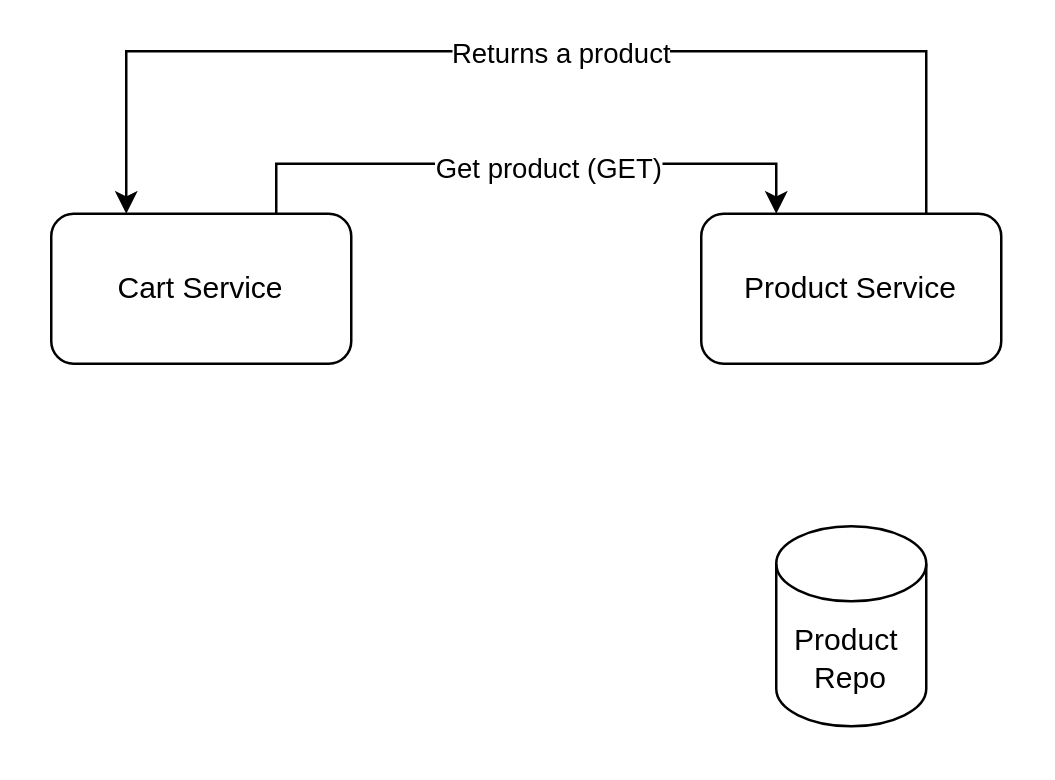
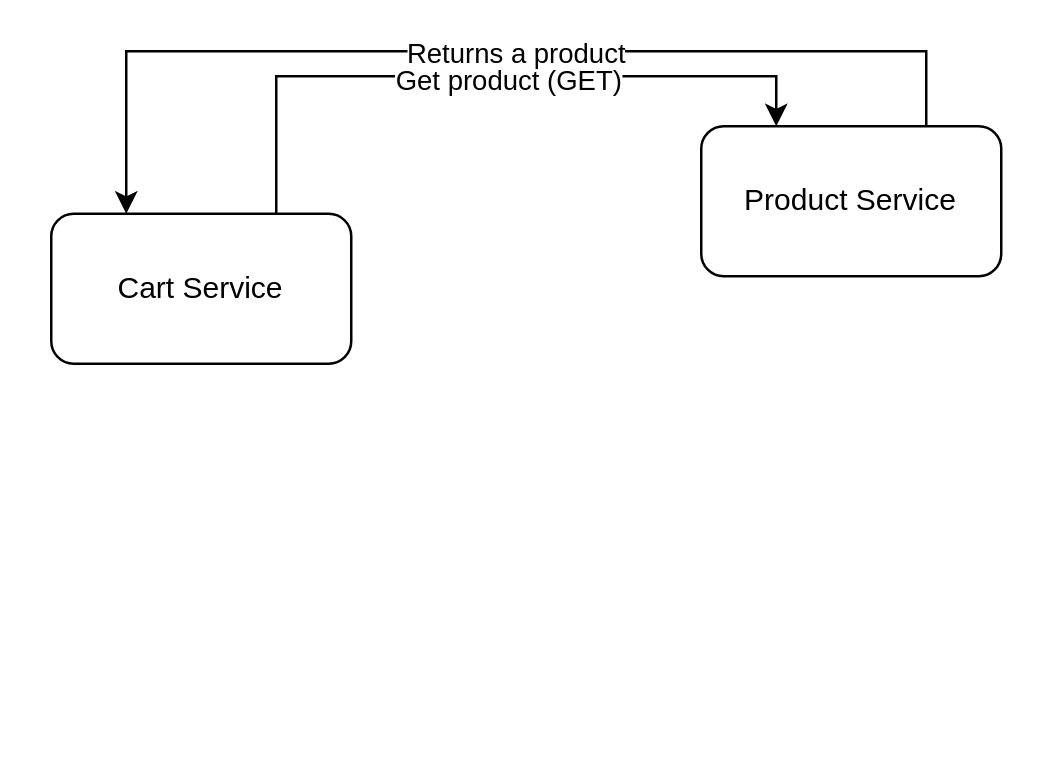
- <mxCell id="7" value="Product Service" style="rounded=1;whiteSpace=wrap;html=1;" vertex="1" parent="1"><mxGeometry x="280" y="85" width="120" height="60" as="geometry" /></mxCell>
+ <mxCell id="7" value="Product Service" style="rounded=1;whiteSpace=wrap;html=1;" vertex="1" parent="1"><mxGeometry x="280" y="50" width="120" height="60" as="geometry" /></mxCell>
- <mxCell id="8" value="Product&amp;nbsp;&lt;div&gt;Repo&lt;/div&gt;" style="shape=cylinder3;whiteSpace=wrap;html=1;boundedLbl=1;backgroundOutline=1;size=15;" vertex="1" parent="1"><mxGeometry x="310" y="210" width="60" height="80" as="geometry" /></mxCell>
